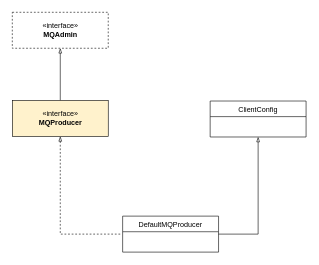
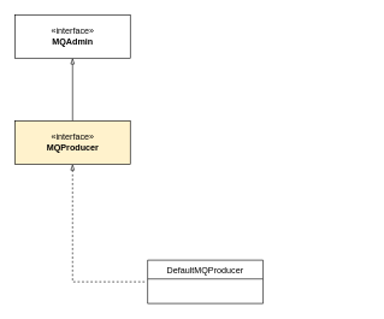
- <mxCell id="2" value="«interface»&lt;br&gt;&lt;b&gt;MQAdmin&lt;/b&gt;" style="html=1;dashed=1;" vertex="1" parent="1"><mxGeometry x="20" y="20" width="160" height="60" as="geometry" /></mxCell>
+ <mxCell id="2" value="«interface»&lt;br&gt;&lt;b&gt;MQAdmin&lt;/b&gt;" style="html=1;" vertex="1" parent="1"><mxGeometry x="20" y="20" width="160" height="60" as="geometry" /></mxCell>
- <mxCell id="6" value="ClientConfig" style="swimlane;fontStyle=0;childLayout=stackLayout;horizontal=1;startSize=26;fillColor=none;horizontalStack=0;resizeParent=1;resizeParentMax=0;resizeLast=0;collapsible=1;marginBottom=0;" vertex="1" parent="1"><mxGeometry x="350" y="168" width="160" height="60" as="geometry" /></mxCell>
- <mxCell id="7" style="edgeStyle=orthogonalEdgeStyle;rounded=0;orthogonalLoop=1;jettySize=auto;html=1;exitX=1;exitY=0.5;exitDx=0;exitDy=0;entryX=0.5;entryY=1;entryDx=0;entryDy=0;endArrow=blockThin;endFill=0;" edge="1" parent="1" source="8" target="6"><mxGeometry relative="1" as="geometry"><Array as="points"><mxPoint x="430" y="390" /></Array></mxGeometry></mxCell>
